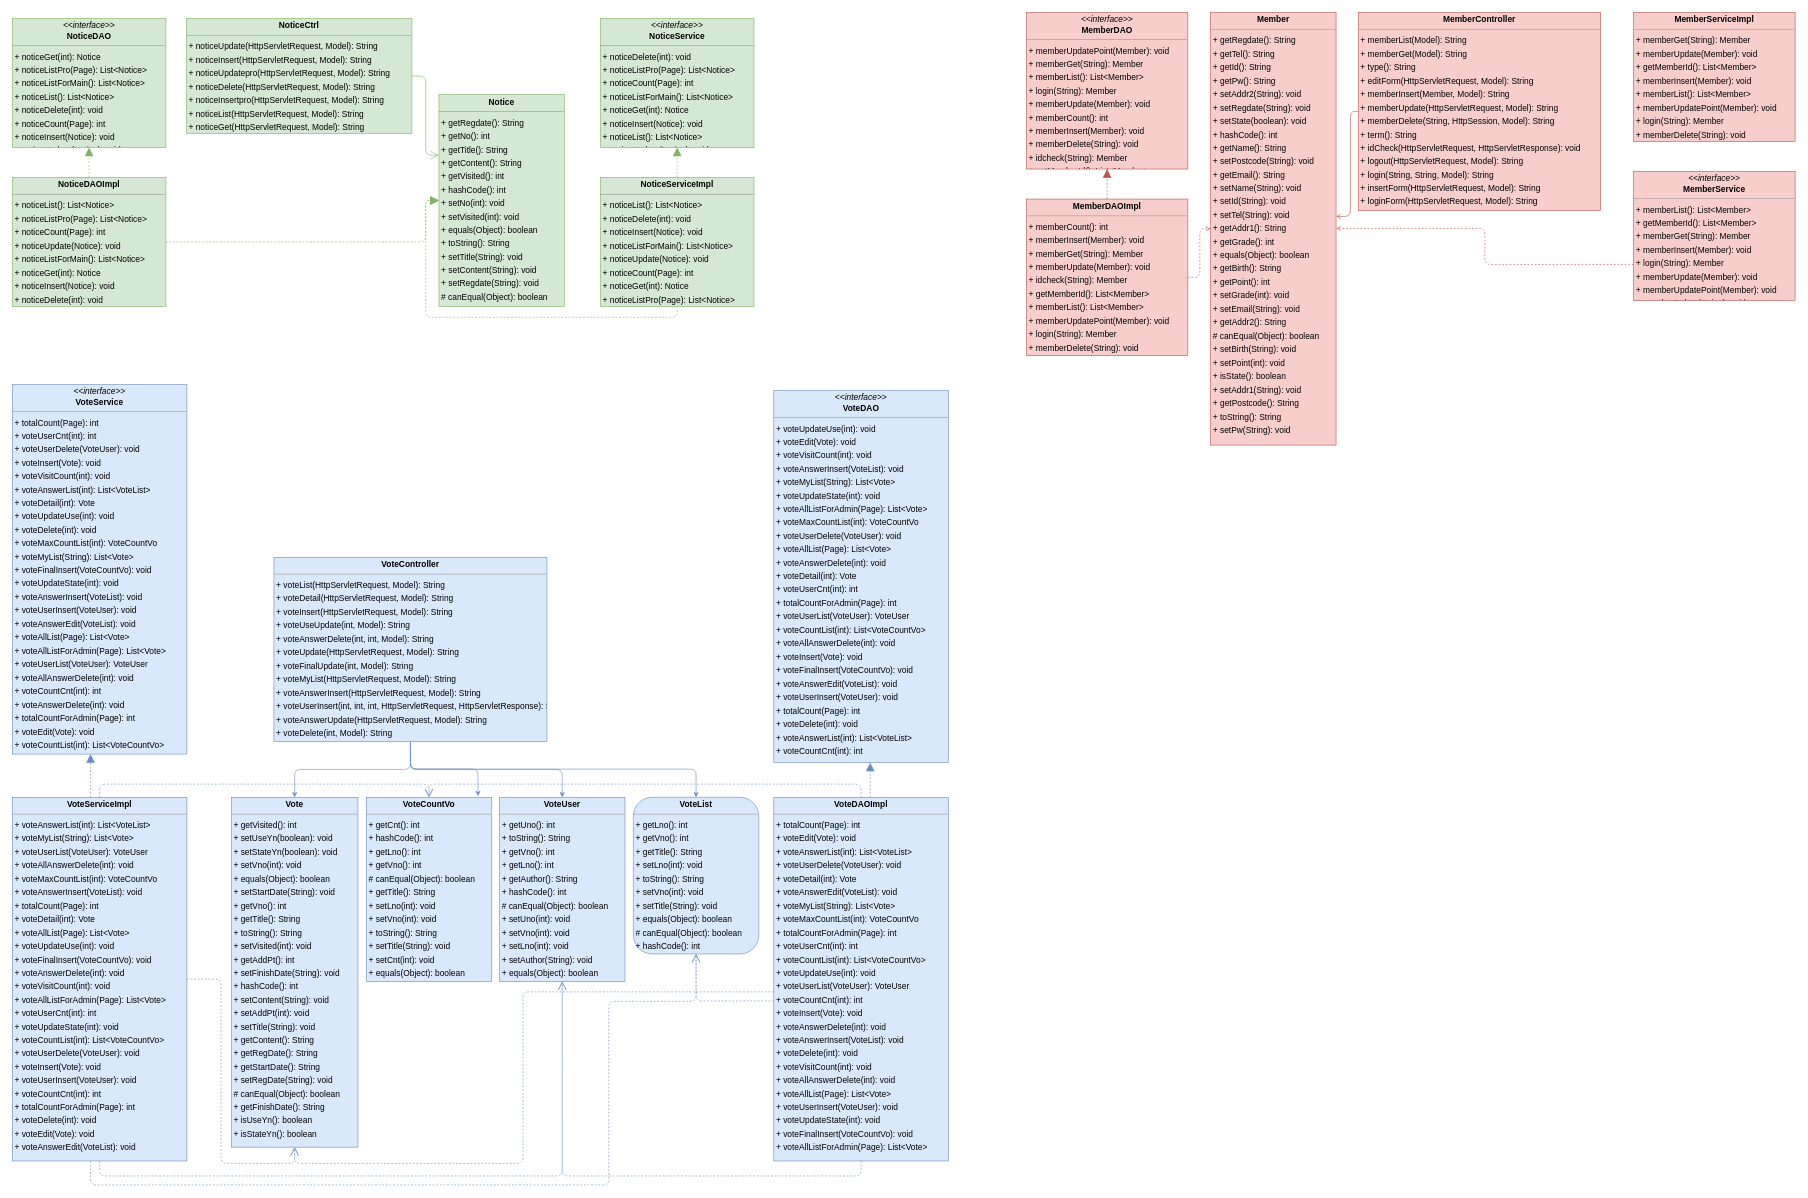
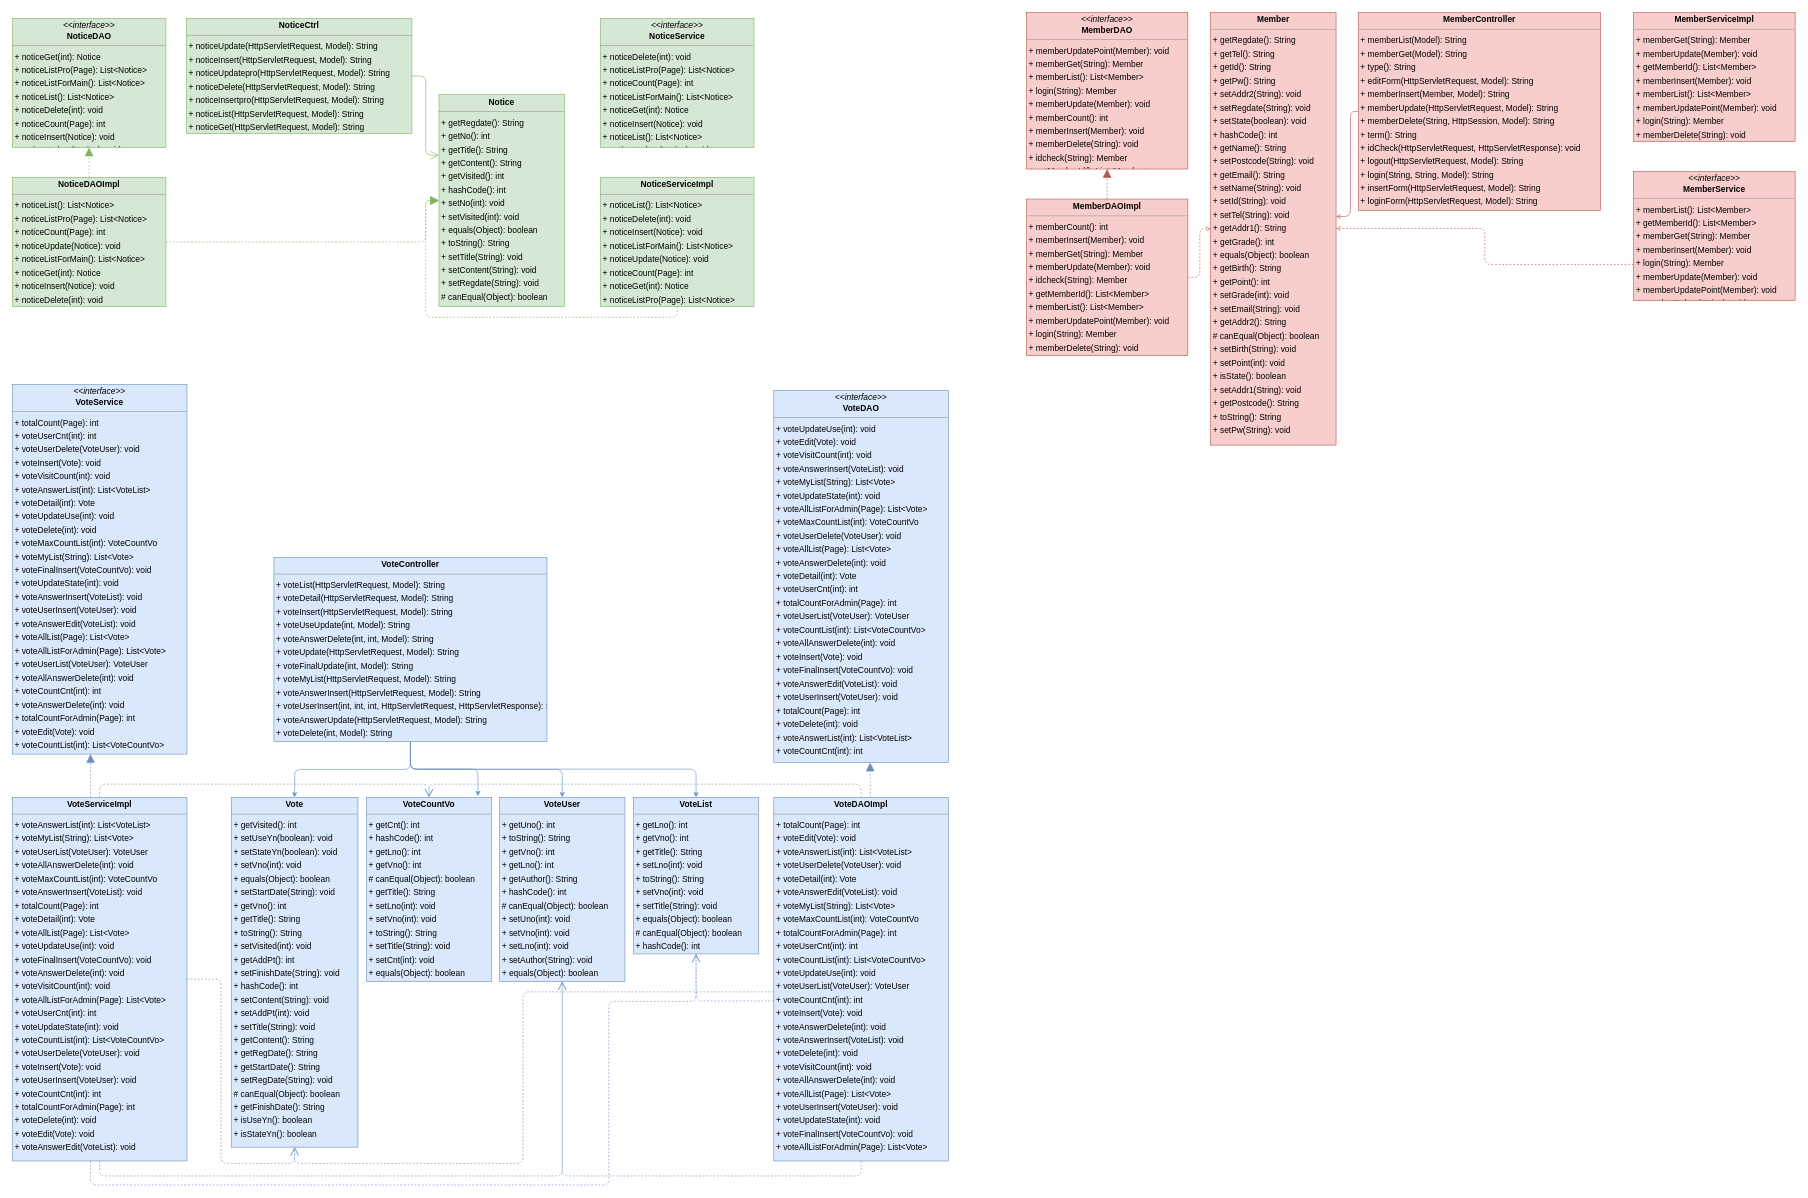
- <mxCell id="12" value="" style="html=1;rounded=1;edgeStyle=orthogonalEdgeStyle;dashed=1;startArrow=none;endArrow=block;endSize=12;strokeColor=#82b366;exitX=0.500;exitY=0.000;exitDx=0;exitDy=0;entryX=0.500;entryY=1.000;entryDx=0;entryDy=0;fillColor=#d5e8d4;" parent="1" source="7" target="6" edge="1"><mxGeometry width="50" height="50" relative="1" as="geometry"><Array as="points" /></mxGeometry></mxCell>
- <mxCell id="21" value="&lt;p style=&quot;margin:0px;margin-top:4px;text-align:center;&quot;&gt;&lt;b&gt;VoteList&lt;/b&gt;&lt;/p&gt;&lt;hr size=&quot;1&quot;/&gt;&lt;p style=&quot;margin:0 0 0 4px;line-height:1.6;&quot;&gt;+ getLno(): int&lt;br/&gt;+ getVno(): int&lt;br/&gt;+ getTitle(): String&lt;br/&gt;+ setLno(int): void&lt;br/&gt;+ toString(): String&lt;br/&gt;+ setVno(int): void&lt;br/&gt;+ setTitle(String): void&lt;br/&gt;+ equals(Object): boolean&lt;br/&gt;# canEqual(Object): boolean&lt;br/&gt;+ hashCode(): int&lt;/p&gt;" style="verticalAlign=top;align=left;overflow=fill;fontSize=14;fontFamily=Helvetica;html=1;shadow=0;comic=0;labelBackgroundColor=none;strokeWidth=1;fillColor=#dae8fc;strokeColor=#6c8ebf;rounded=1;" vertex="1" parent="1"><mxGeometry x="1055" y="1328" width="209" height="261" as="geometry" /></mxCell>
+ <mxCell id="21" value="&lt;p style=&quot;margin:0px;margin-top:4px;text-align:center;&quot;&gt;&lt;b&gt;VoteList&lt;/b&gt;&lt;/p&gt;&lt;hr size=&quot;1&quot;/&gt;&lt;p style=&quot;margin:0 0 0 4px;line-height:1.6;&quot;&gt;+ getLno(): int&lt;br/&gt;+ getVno(): int&lt;br/&gt;+ getTitle(): String&lt;br/&gt;+ setLno(int): void&lt;br/&gt;+ toString(): String&lt;br/&gt;+ setVno(int): void&lt;br/&gt;+ setTitle(String): void&lt;br/&gt;+ equals(Object): boolean&lt;br/&gt;# canEqual(Object): boolean&lt;br/&gt;+ hashCode(): int&lt;/p&gt;" style="verticalAlign=top;align=left;overflow=fill;fontSize=14;fontFamily=Helvetica;html=1;rounded=0;shadow=0;comic=0;labelBackgroundColor=none;strokeWidth=1;fillColor=#dae8fc;strokeColor=#6c8ebf;" vertex="1" parent="1"><mxGeometry x="1055" y="1328" width="209" height="261" as="geometry" /></mxCell>
